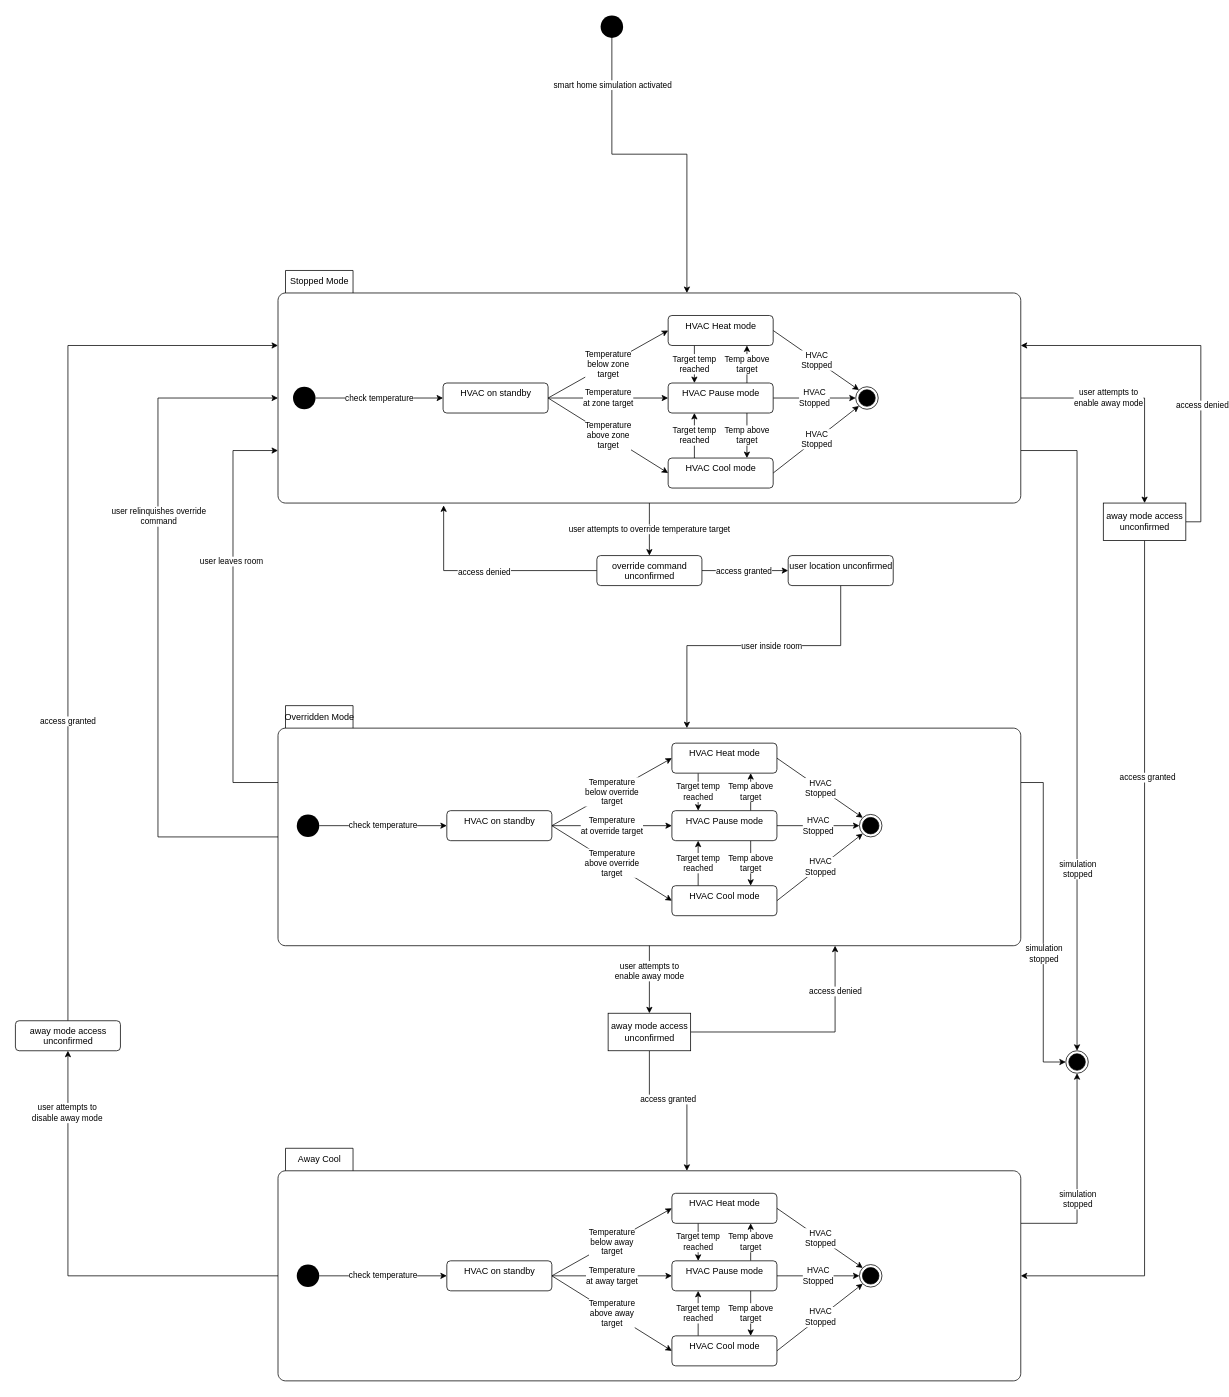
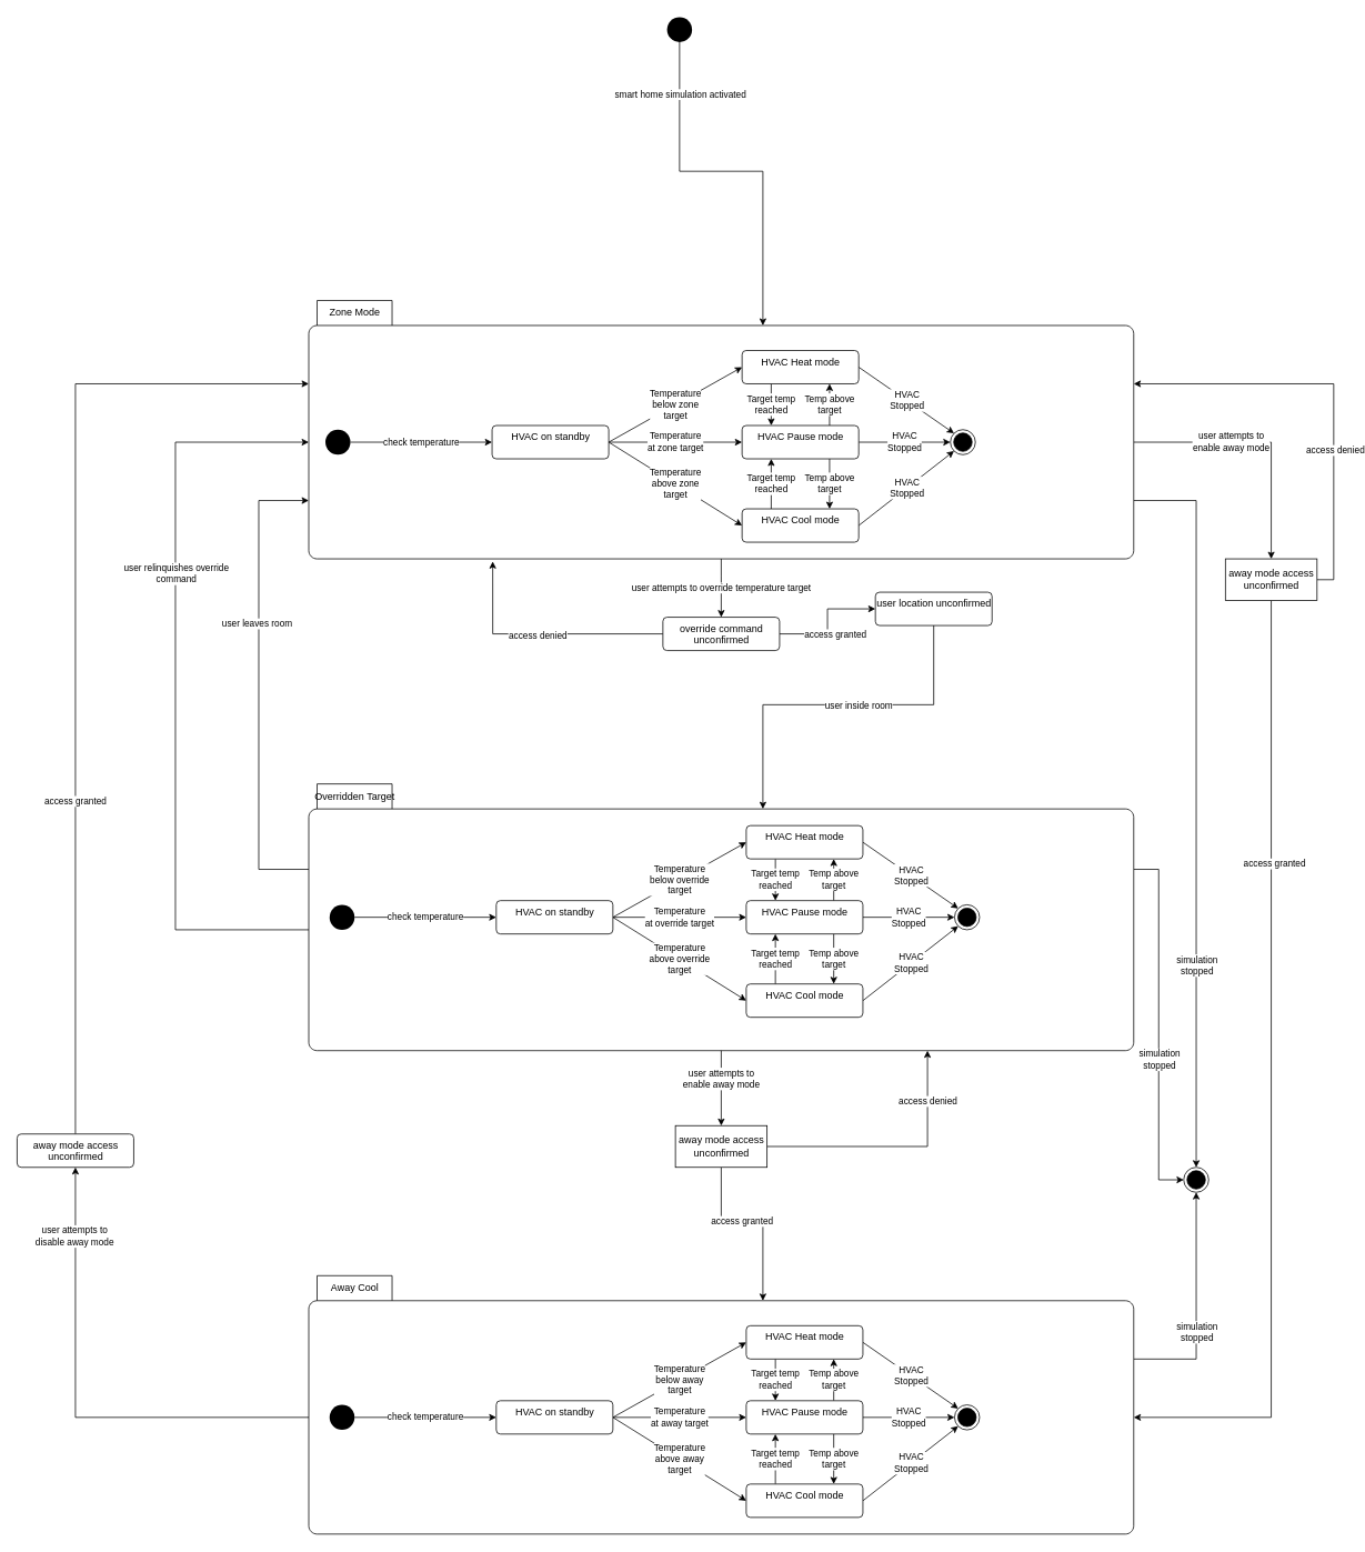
- <mxCell id="6" value="Stopped Mode" style="shape=folder;align=center;verticalAlign=middle;fontStyle=0;tabWidth=100;tabHeight=30;tabPosition=left;html=1;boundedLbl=1;labelInHeader=1;rounded=1;absoluteArcSize=1;arcSize=10;" parent="1" vertex="1"><mxGeometry x="370" y="360" width="990" height="310" as="geometry" /></mxCell>
+ <mxCell id="6" value="Zone Mode" style="shape=folder;align=center;verticalAlign=middle;fontStyle=0;tabWidth=100;tabHeight=30;tabPosition=left;html=1;boundedLbl=1;labelInHeader=1;rounded=1;absoluteArcSize=1;arcSize=10;" parent="1" vertex="1"><mxGeometry x="370" y="360" width="990" height="310" as="geometry" /></mxCell>
- <mxCell id="80" value="user location unconfirmed" style="html=1;align=center;verticalAlign=top;rounded=1;absoluteArcSize=1;arcSize=10;dashed=0;" vertex="1" parent="1"><mxGeometry x="1050" y="740" width="140" height="40" as="geometry" /></mxCell>
+ <mxCell id="80" value="user location unconfirmed" style="html=1;align=center;verticalAlign=top;rounded=1;absoluteArcSize=1;arcSize=10;dashed=0;" vertex="1" parent="1"><mxGeometry x="1050" y="710" width="140" height="40" as="geometry" /></mxCell>
- <mxCell id="18" value="&lt;font style=&quot;font-size: 12px&quot;&gt;Overridden Mode&lt;/font&gt;" style="shape=folder;align=center;verticalAlign=middle;fontStyle=0;tabWidth=100;tabHeight=30;tabPosition=left;html=1;boundedLbl=1;labelInHeader=1;rounded=1;absoluteArcSize=1;arcSize=10;" parent="1" vertex="1"><mxGeometry x="370" y="940" width="990" height="320" as="geometry" /></mxCell>
+ <mxCell id="18" value="&lt;font style=&quot;font-size: 12px&quot;&gt;Overridden Target&lt;/font&gt;" style="shape=folder;align=center;verticalAlign=middle;fontStyle=0;tabWidth=100;tabHeight=30;tabPosition=left;html=1;boundedLbl=1;labelInHeader=1;rounded=1;absoluteArcSize=1;arcSize=10;" parent="1" vertex="1"><mxGeometry x="370" y="940" width="990" height="320" as="geometry" /></mxCell>
